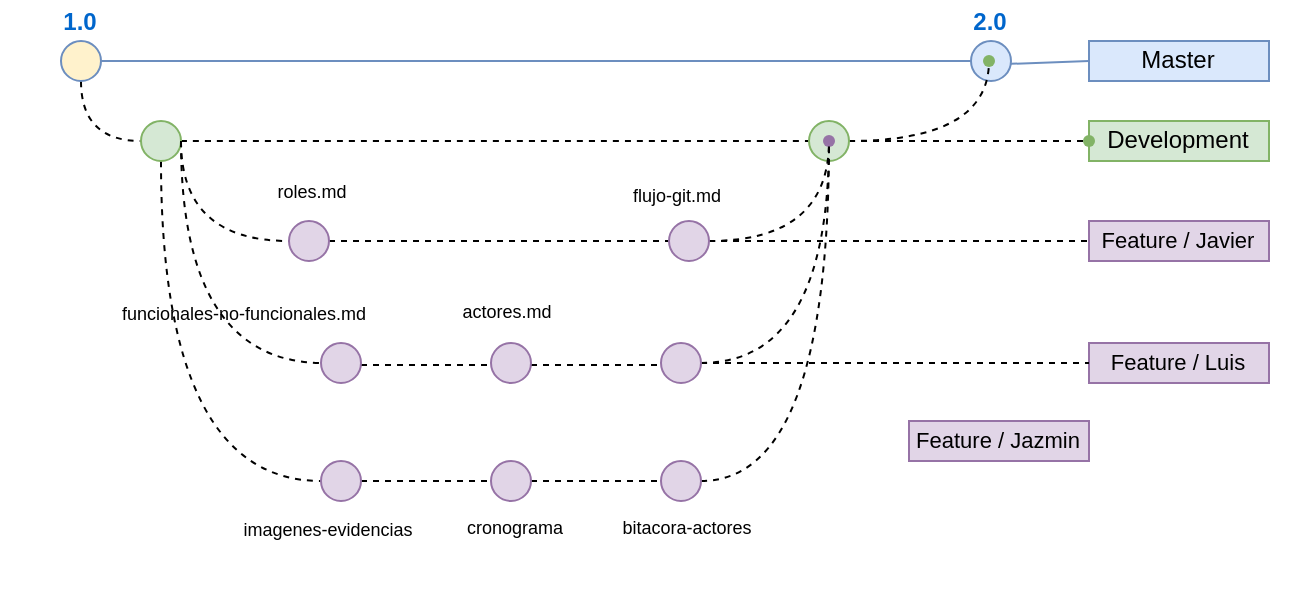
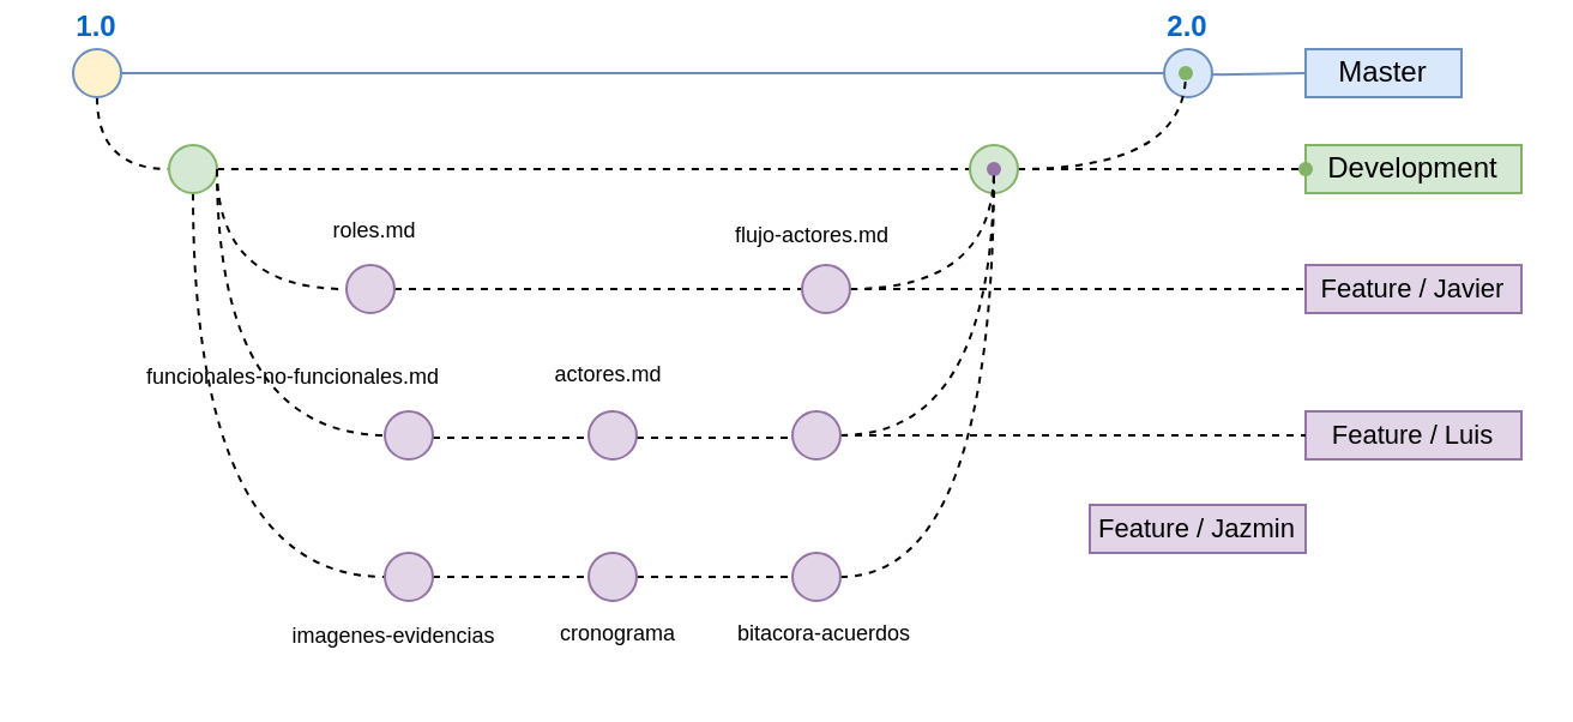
- <mxCell id="4" value="Master" style="text;html=1;strokeColor=#6c8ebf;fillColor=#dae8fc;align=center;verticalAlign=middle;whiteSpace=wrap;rounded=0;" parent="1" vertex="1"><mxGeometry x="544" y="20" width="90" height="20" as="geometry" /></mxCell>
+ <mxCell id="4" value="Master" style="text;html=1;strokeColor=#6c8ebf;fillColor=#dae8fc;align=center;verticalAlign=middle;whiteSpace=wrap;rounded=0;" parent="1" vertex="1"><mxGeometry x="544" y="20" width="65" height="20" as="geometry" /></mxCell>
- <mxCell id="36" value="&lt;font style=&quot;font-size: 9px;&quot;&gt;flujo-git.md&lt;/font&gt;" style="text;html=1;align=center;verticalAlign=middle;whiteSpace=wrap;rounded=0;" vertex="1" parent="1"><mxGeometry x="291" y="82" width="95" height="30" as="geometry" /></mxCell>
+ <mxCell id="36" value="&lt;font style=&quot;font-size: 9px;&quot;&gt;flujo-actores.md&lt;/font&gt;" style="text;html=1;align=center;verticalAlign=middle;whiteSpace=wrap;rounded=0;" vertex="1" parent="1"><mxGeometry x="291" y="82" width="95" height="30" as="geometry" /></mxCell>
- <mxCell id="47" value="&lt;font style=&quot;font-size: 9px;&quot;&gt;bitacora-actores&lt;/font&gt;" style="text;html=1;align=center;verticalAlign=middle;whiteSpace=wrap;rounded=0;" vertex="1" parent="1"><mxGeometry x="304" y="248" width="79" height="30" as="geometry" /></mxCell>
+ <mxCell id="47" value="&lt;font style=&quot;font-size: 9px;&quot;&gt;bitacora-acuerdos&lt;/font&gt;" style="text;html=1;align=center;verticalAlign=middle;whiteSpace=wrap;rounded=0;" vertex="1" parent="1"><mxGeometry x="304" y="248" width="79" height="30" as="geometry" /></mxCell>
